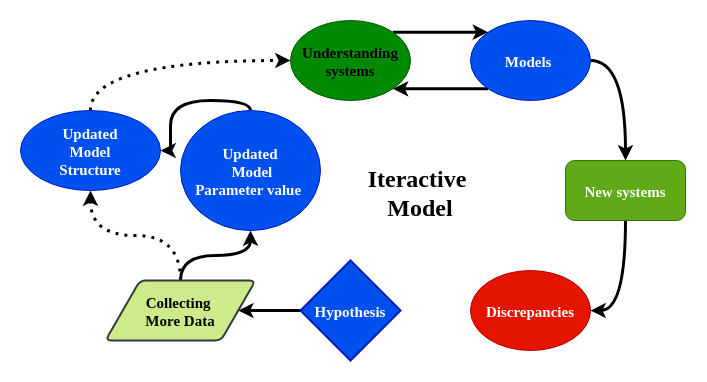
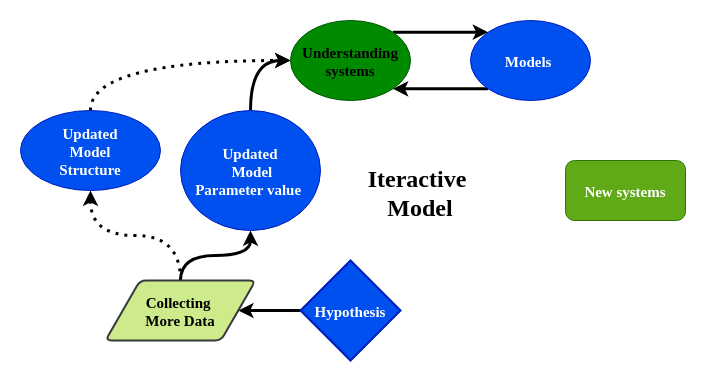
- <mxCell id="3" value="" style="edgeStyle=orthogonalEdgeStyle;curved=1;exitX=1;exitY=0.5;exitDx=0;exitDy=0;entryX=0.5;entryY=0;entryDx=0;entryDy=0;strokeWidth=3;fontSize=15;fontColor=#000000;fontFamily=Cambria;" parent="1" source="4" target="16" edge="1"><mxGeometry relative="1" as="geometry" /></mxCell>
- <mxCell id="10" value="" style="edgeStyle=orthogonalEdgeStyle;curved=1;exitX=0.5;exitY=0;exitDx=0;exitDy=0;strokeWidth=3;fontSize=15;fontColor=#000000;fontFamily=Cambria;" parent="1" source="11" target="19" edge="1"><mxGeometry relative="1" as="geometry" /></mxCell>
+ <mxCell id="10" value="" style="edgeStyle=orthogonalEdgeStyle;curved=1;exitX=0.5;exitY=0;exitDx=0;exitDy=0;entryX=0;entryY=0.5;entryDx=0;entryDy=0;strokeWidth=3;fontSize=15;fontColor=#000000;fontFamily=Cambria;" parent="1" source="11" target="6" edge="1"><mxGeometry relative="1" as="geometry" /></mxCell>
- <mxCell id="15" style="edgeStyle=orthogonalEdgeStyle;curved=1;html=0;exitX=0.5;exitY=1;exitDx=0;exitDy=0;entryX=1;entryY=0.5;entryDx=0;entryDy=0;strokeWidth=3;fontSize=24;fontColor=#000000;fontFamily=Cambria;" parent="1" source="16" target="7" edge="1"><mxGeometry relative="1" as="geometry" /></mxCell>
- <mxCell id="7" value="Discrepancies" style="ellipse;fillColor=#e51400;strokeColor=#B20000;fontColor=#ffffff;fontSize=15;fontStyle=1;fontFamily=Cambria;" parent="1" vertex="1"><mxGeometry x="470" y="270" width="120" height="80" as="geometry" /></mxCell>
